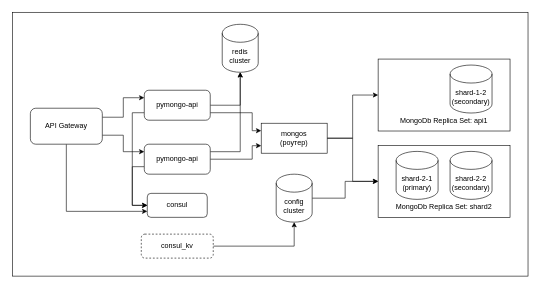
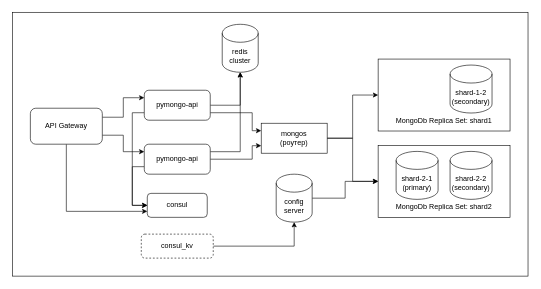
- <mxCell id="12" value="&lt;div&gt;&lt;br&gt;&lt;/div&gt;&lt;div&gt;&lt;br&gt;&lt;/div&gt;&lt;div&gt;&lt;br&gt;&lt;/div&gt;&lt;div&gt;&lt;br&gt;&lt;/div&gt;&lt;div style=&quot;text-align: left;&quot;&gt;&lt;span style=&quot;background-color: transparent; color: light-dark(rgb(0, 0, 0), rgb(255, 255, 255));&quot;&gt;&lt;br&gt;&lt;/span&gt;&lt;/div&gt;&lt;div style=&quot;text-align: left;&quot;&gt;&lt;span style=&quot;background-color: transparent; color: light-dark(rgb(0, 0, 0), rgb(255, 255, 255));&quot;&gt;&lt;br&gt;&lt;/span&gt;&lt;/div&gt;&lt;div style=&quot;text-align: left;&quot;&gt;&lt;span style=&quot;background-color: transparent; color: light-dark(rgb(0, 0, 0), rgb(255, 255, 255));&quot;&gt;MongoDb Replica Set: api1&lt;/span&gt;&lt;/div&gt;" style="rounded=0;whiteSpace=wrap;html=1;fillColor=none;" parent="1" vertex="1"><mxGeometry x="630" y="98" width="220" height="120" as="geometry" /></mxCell>
+ <mxCell id="12" value="&lt;div&gt;&lt;br&gt;&lt;/div&gt;&lt;div&gt;&lt;br&gt;&lt;/div&gt;&lt;div&gt;&lt;br&gt;&lt;/div&gt;&lt;div&gt;&lt;br&gt;&lt;/div&gt;&lt;div style=&quot;text-align: left;&quot;&gt;&lt;span style=&quot;background-color: transparent; color: light-dark(rgb(0, 0, 0), rgb(255, 255, 255));&quot;&gt;&lt;br&gt;&lt;/span&gt;&lt;/div&gt;&lt;div style=&quot;text-align: left;&quot;&gt;&lt;span style=&quot;background-color: transparent; color: light-dark(rgb(0, 0, 0), rgb(255, 255, 255));&quot;&gt;&lt;br&gt;&lt;/span&gt;&lt;/div&gt;&lt;div style=&quot;text-align: left;&quot;&gt;&lt;span style=&quot;background-color: transparent; color: light-dark(rgb(0, 0, 0), rgb(255, 255, 255));&quot;&gt;MongoDb Replica Set: shard1&lt;/span&gt;&lt;/div&gt;" style="rounded=0;whiteSpace=wrap;html=1;fillColor=none;" parent="1" vertex="1"><mxGeometry x="630" y="98" width="220" height="120" as="geometry" /></mxCell>
- <mxCell id="10" value="config&lt;br&gt;cluster" style="shape=cylinder3;whiteSpace=wrap;html=1;boundedLbl=1;backgroundOutline=1;size=15;" parent="1" vertex="1"><mxGeometry x="460" y="290" width="60" height="80" as="geometry" /></mxCell>
+ <mxCell id="10" value="config&lt;br&gt;server" style="shape=cylinder3;whiteSpace=wrap;html=1;boundedLbl=1;backgroundOutline=1;size=15;" parent="1" vertex="1"><mxGeometry x="460" y="290" width="60" height="80" as="geometry" /></mxCell>
